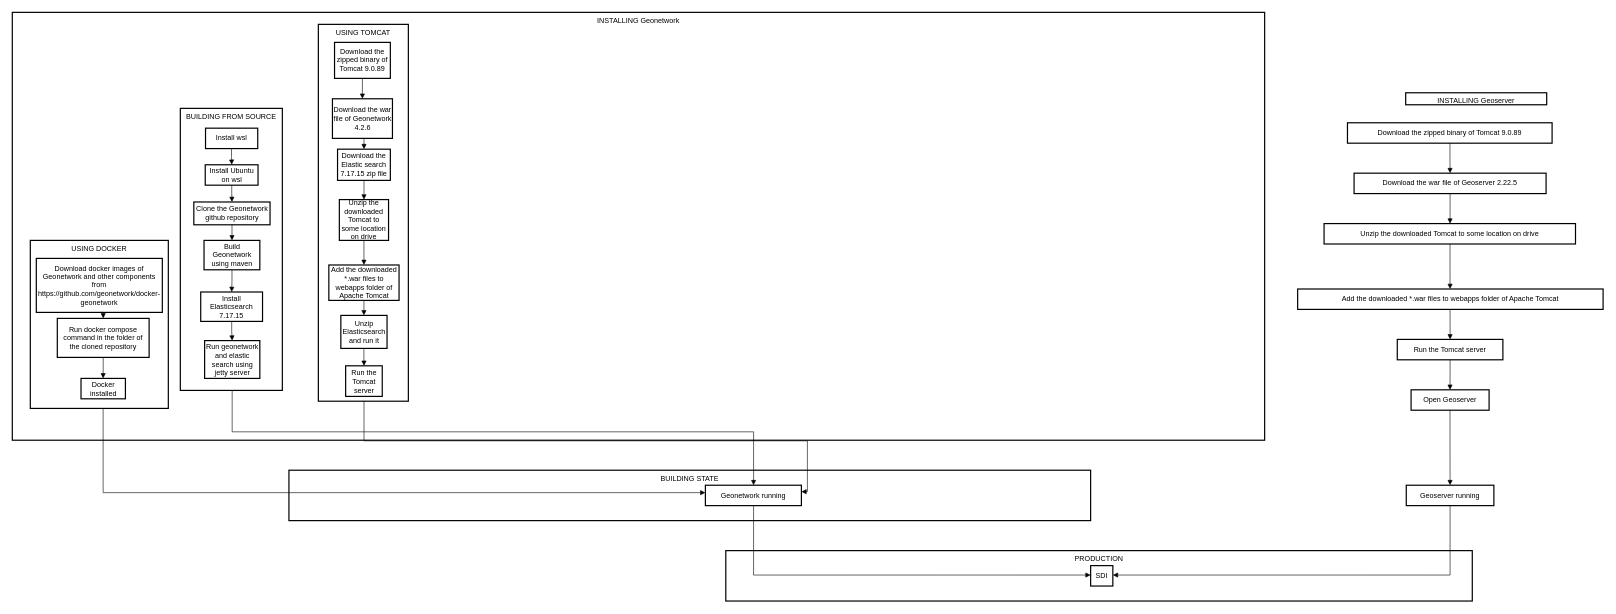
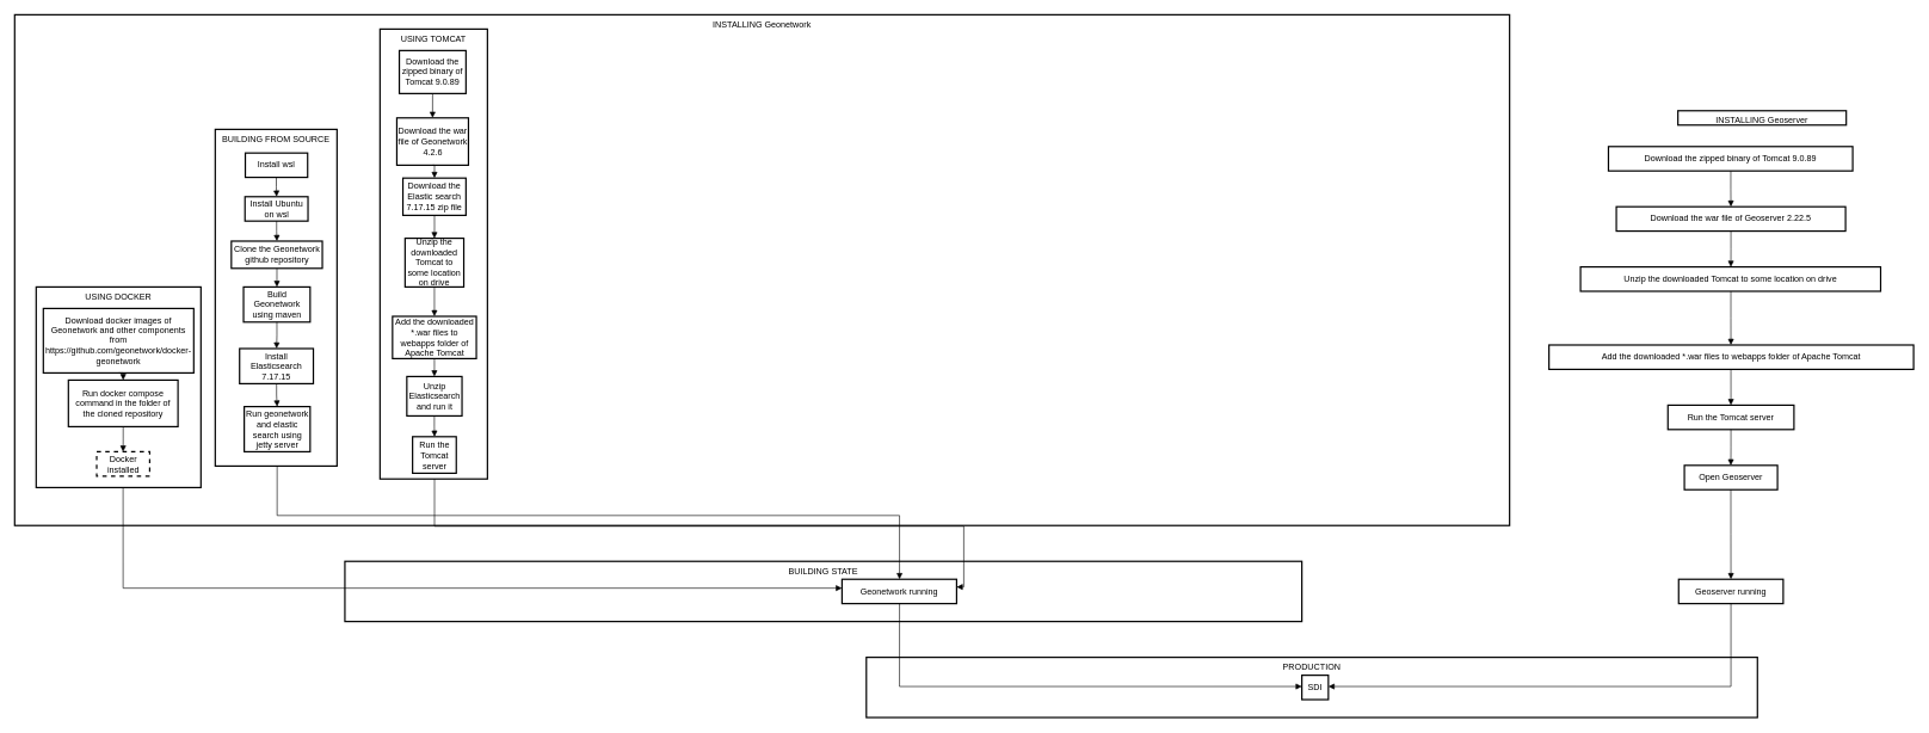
- <mxCell id="30" value="Docker installed" style="whiteSpace=wrap;strokeWidth=2;" vertex="1" parent="26"><mxGeometry x="84.5" y="230" width="74" height="34" as="geometry" /></mxCell>
+ <mxCell id="30" value="Docker installed" style="whiteSpace=wrap;strokeWidth=2;dashed=1;" vertex="1" parent="26"><mxGeometry x="84.5" y="230" width="74" height="34" as="geometry" /></mxCell>
